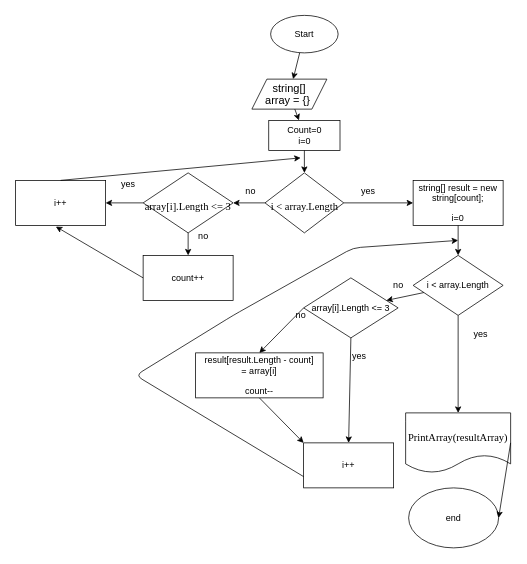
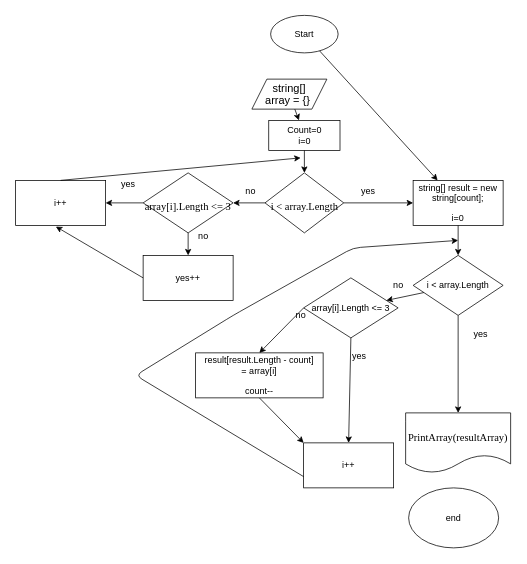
- <mxCell id="2" value="" style="edgeStyle=none;html=1;" edge="1" parent="1" source="3" target="5"><mxGeometry relative="1" as="geometry" /></mxCell>
+ <mxCell id="2" value="" style="edgeStyle=none;html=1;" edge="1" parent="1" source="3" target="12"><mxGeometry relative="1" as="geometry" /></mxCell>
- <mxCell id="19" value="count++" style="rounded=0;whiteSpace=wrap;html=1;fillColor=none;" vertex="1" parent="1"><mxGeometry x="190" y="340" width="120" height="60" as="geometry" /></mxCell>
+ <mxCell id="19" value="yes++" style="rounded=0;whiteSpace=wrap;html=1;fillColor=none;" vertex="1" parent="1"><mxGeometry x="190" y="340" width="120" height="60" as="geometry" /></mxCell>
- <mxCell id="32" style="edgeStyle=none;html=1;exitX=1;exitY=0.5;exitDx=0;exitDy=0;entryX=1;entryY=0.5;entryDx=0;entryDy=0;" edge="1" parent="1" source="33" target="36"><mxGeometry relative="1" as="geometry" /></mxCell>
